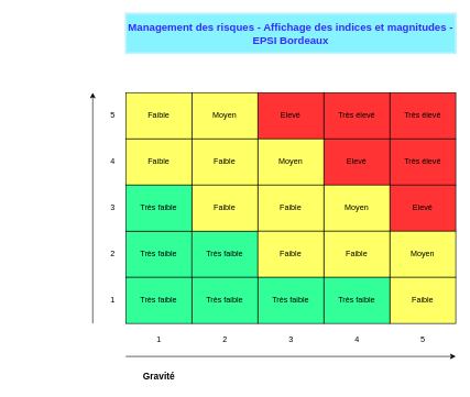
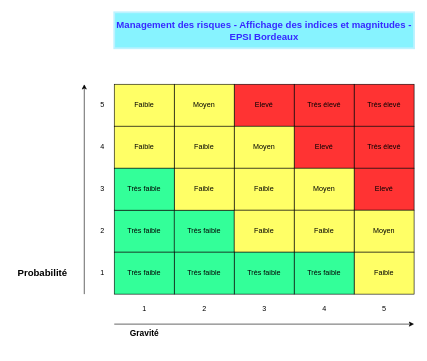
+ <mxCell id="29" value="&lt;b&gt;&lt;font style=&quot;font-size: 16px&quot;&gt;Probabilité&lt;/font&gt;&lt;/b&gt;" style="text;html=1;align=center;verticalAlign=middle;resizable=0;points=[];autosize=1;" vertex="1" parent="1"><mxGeometry x="20" y="445" width="100" height="20" as="geometry" /></mxCell>
- <mxCell id="30" value="&lt;font style=&quot;font-size: 14px&quot;&gt;&lt;b&gt;Gravité&lt;/b&gt;&lt;/font&gt;" style="text;html=1;align=center;verticalAlign=middle;resizable=0;points=[];autosize=1;" vertex="1" parent="1"><mxGeometry x="210" y="560" width="60" height="20" as="geometry" /></mxCell>
+ <mxCell id="30" value="&lt;font style=&quot;font-size: 14px&quot;&gt;&lt;b&gt;Gravité&lt;/b&gt;&lt;/font&gt;" style="text;html=1;align=center;verticalAlign=middle;resizable=0;points=[];autosize=1;" vertex="1" parent="1"><mxGeometry x="210" y="545" width="60" height="20" as="geometry" /></mxCell>
